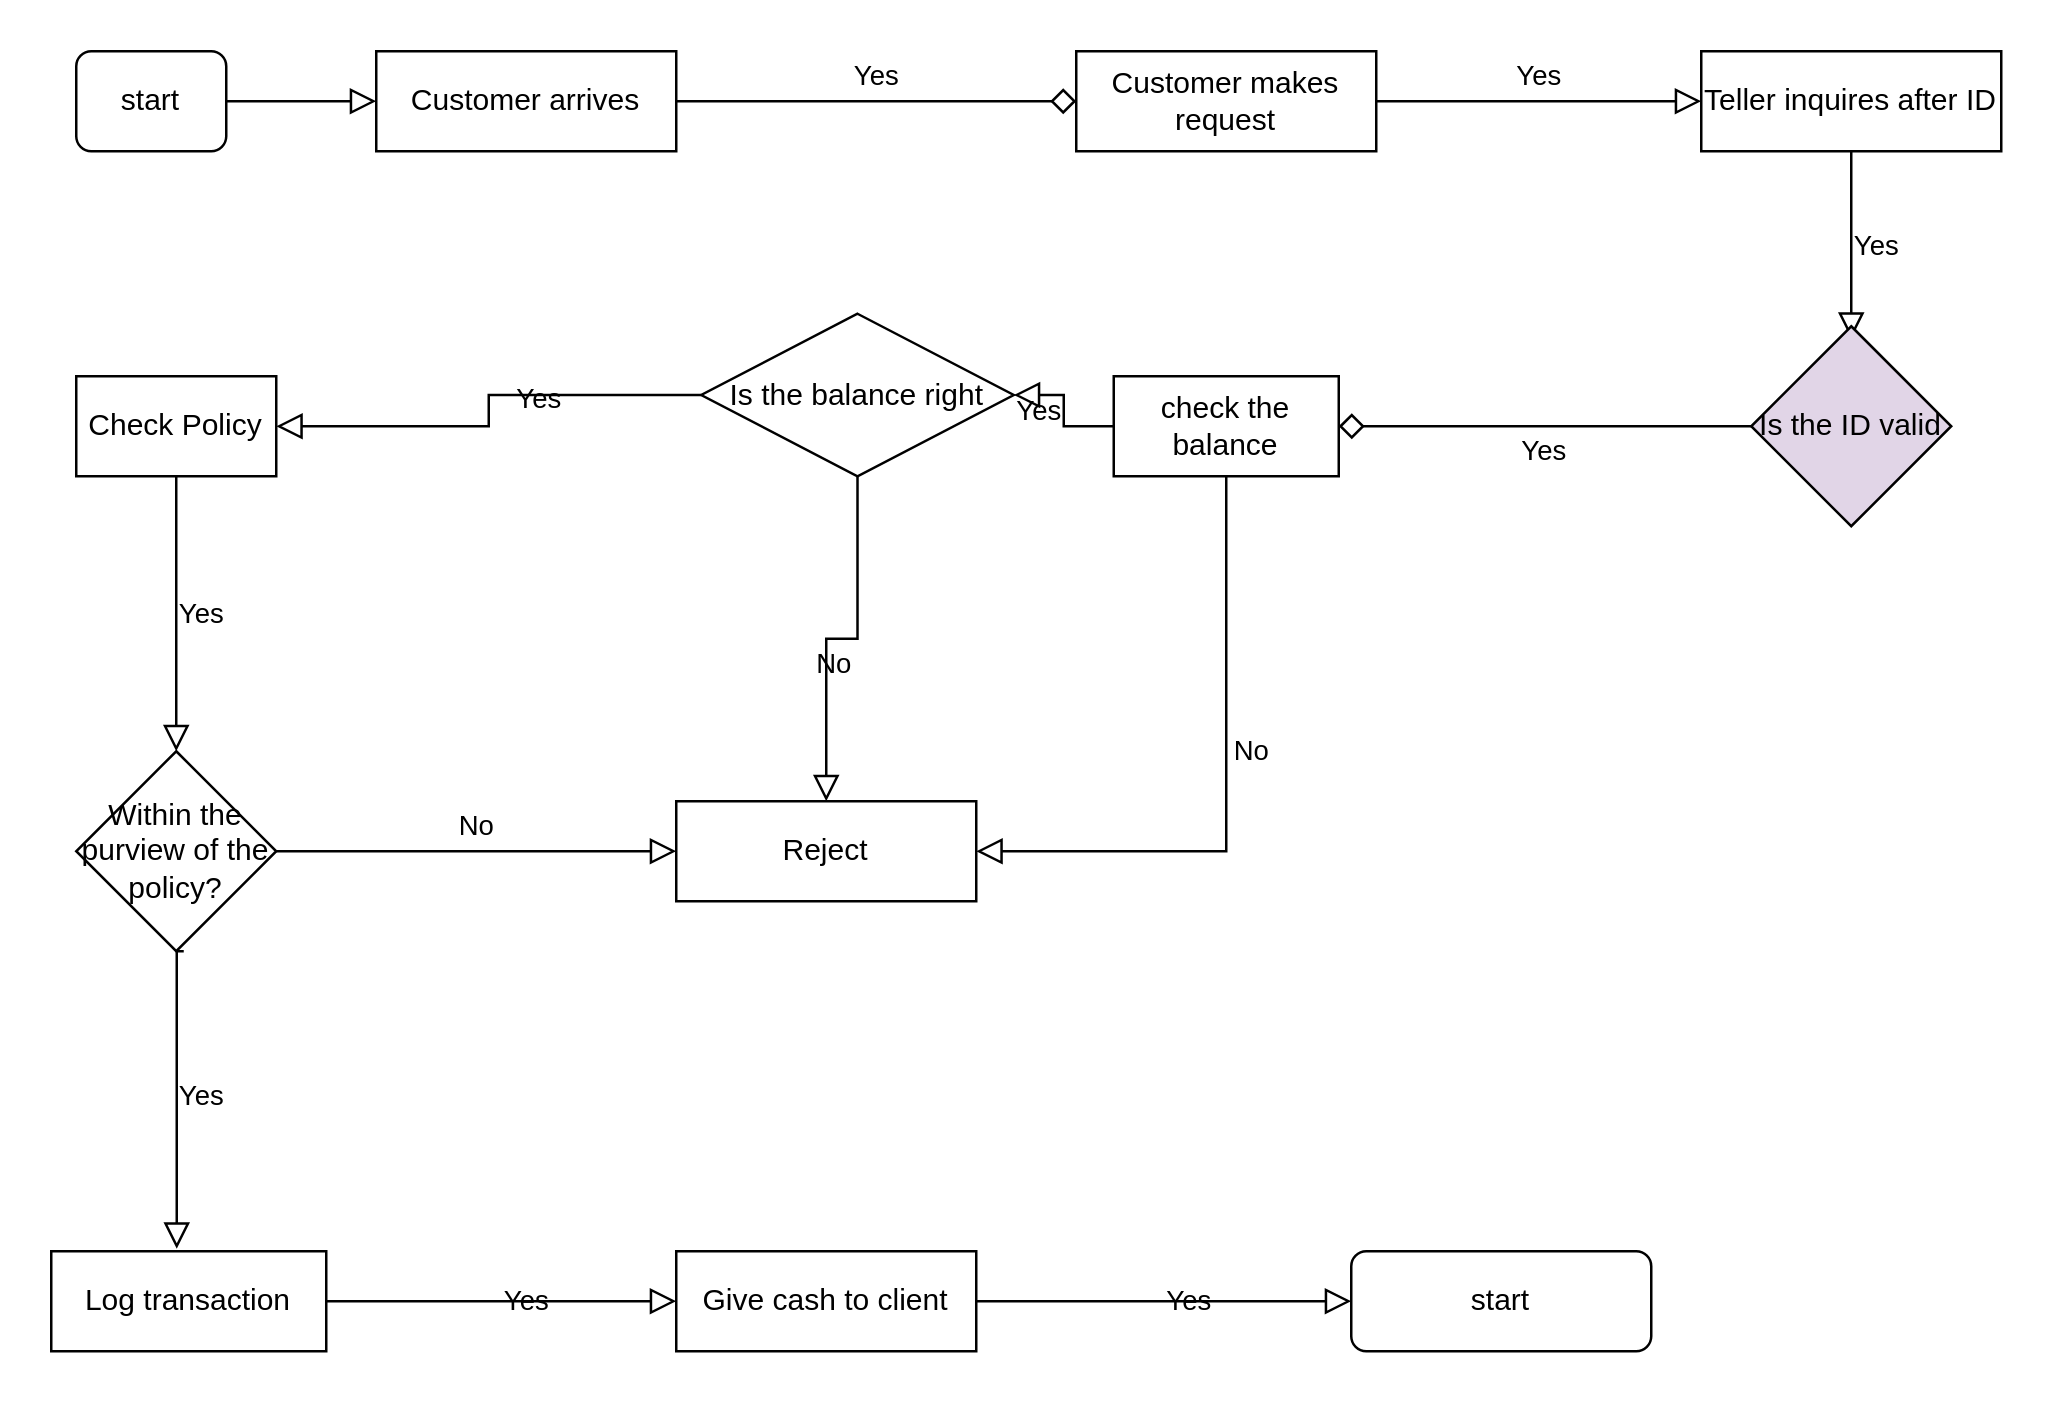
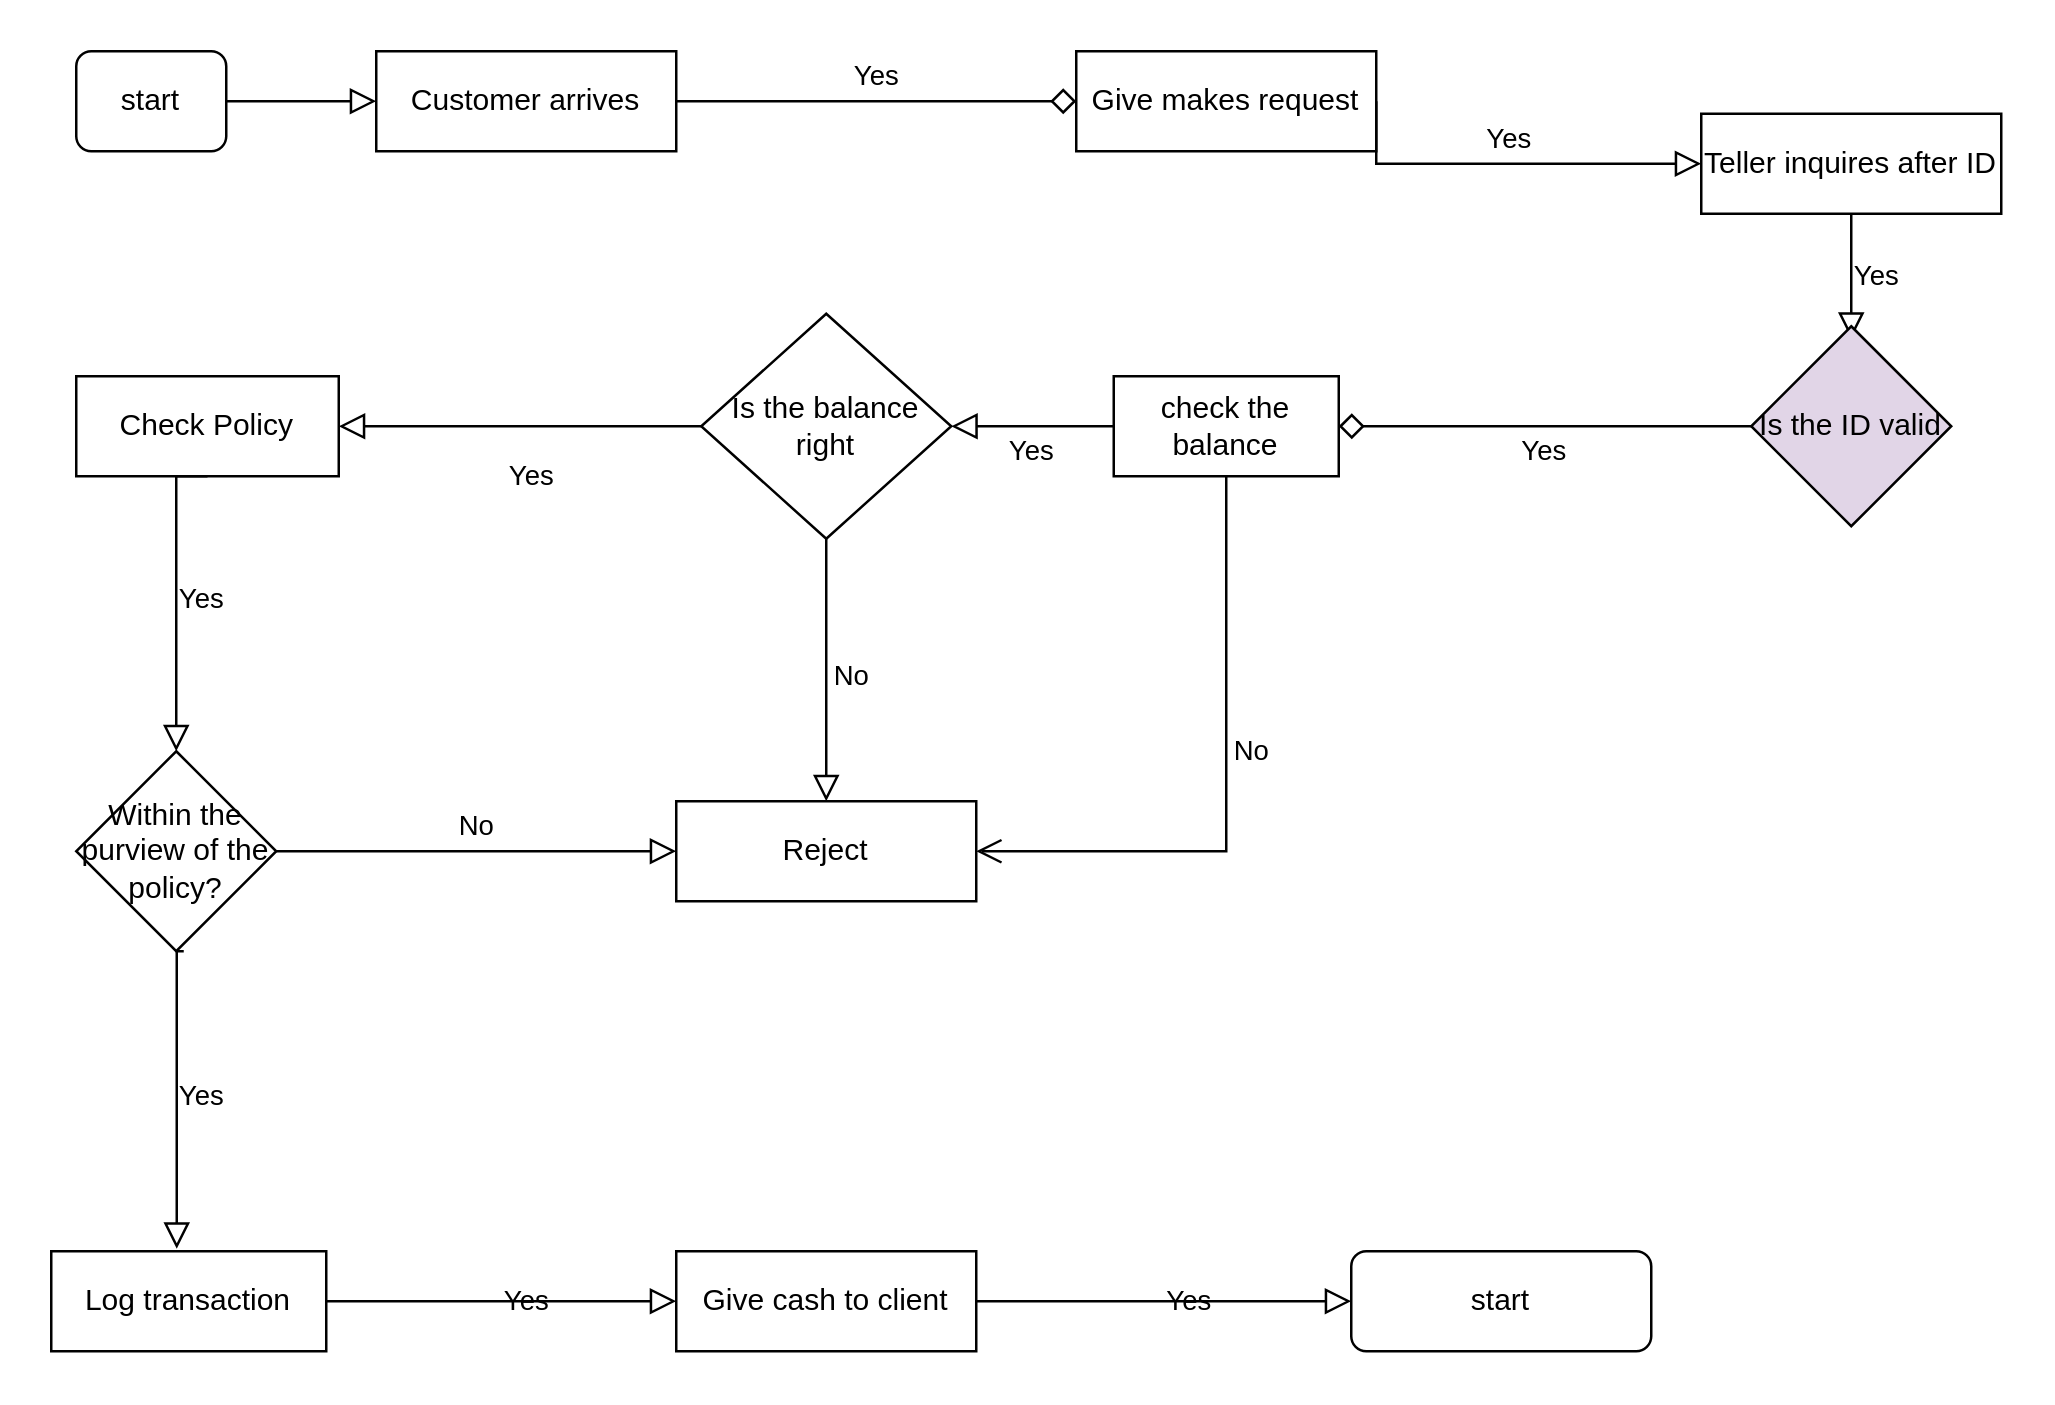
- <mxCell id="7" value="Customer makes request" style="rounded=0;whiteSpace=wrap;html=1;" vertex="1" parent="1"><mxGeometry x="430" y="20" width="120" height="40" as="geometry" /></mxCell>
+ <mxCell id="7" value="Give makes request" style="rounded=0;whiteSpace=wrap;html=1;" vertex="1" parent="1"><mxGeometry x="430" y="20" width="120" height="40" as="geometry" /></mxCell>
- <mxCell id="6" value="Teller inquires after ID" style="rounded=0;whiteSpace=wrap;html=1;" vertex="1" parent="1"><mxGeometry x="680" y="20" width="120" height="40" as="geometry" /></mxCell>
+ <mxCell id="6" value="Teller inquires after ID" style="rounded=0;whiteSpace=wrap;html=1;" vertex="1" parent="1"><mxGeometry x="680" y="45" width="120" height="40" as="geometry" /></mxCell>
- <mxCell id="13" value="Is the balance right" style="rhombus;whiteSpace=wrap;html=1;" vertex="1" parent="1"><mxGeometry x="280" y="125" width="125" height="65" as="geometry" /></mxCell>
+ <mxCell id="13" value="Is the balance right" style="rhombus;whiteSpace=wrap;html=1;" vertex="1" parent="1"><mxGeometry x="280" y="125" width="100" height="90" as="geometry" /></mxCell>
- <mxCell id="15" value="Check Policy" style="rounded=0;whiteSpace=wrap;html=1;" vertex="1" parent="1"><mxGeometry x="30" y="150" width="80" height="40" as="geometry" /></mxCell>
+ <mxCell id="15" value="Check Policy" style="rounded=0;whiteSpace=wrap;html=1;" vertex="1" parent="1"><mxGeometry x="30" y="150" width="105" height="40" as="geometry" /></mxCell>
- <mxCell id="28" value="No" style="edgeStyle=orthogonalEdgeStyle;rounded=0;html=1;jettySize=auto;orthogonalLoop=1;fontSize=11;endArrow=block;endFill=0;endSize=8;strokeWidth=1;shadow=0;labelBackgroundColor=none;exitX=0.5;exitY=1;exitDx=0;exitDy=0;entryX=1;entryY=0.5;entryDx=0;entryDy=0;" edge="1" parent="1" source="12" target="19"><mxGeometry x="-0.12" y="10" relative="1" as="geometry"><mxPoint as="offset" /><mxPoint x="340" y="225" as="sourcePoint" /><mxPoint x="490" y="340" as="targetPoint" /><Array as="points" /></mxGeometry></mxCell>
+ <mxCell id="28" value="No" style="edgeStyle=orthogonalEdgeStyle;rounded=0;html=1;jettySize=auto;orthogonalLoop=1;fontSize=11;endArrow=open;endFill=0;endSize=8;strokeWidth=1;shadow=0;labelBackgroundColor=none;exitX=0.5;exitY=1;exitDx=0;exitDy=0;entryX=1;entryY=0.5;entryDx=0;entryDy=0;" edge="1" parent="1" source="12" target="19"><mxGeometry x="-0.12" y="10" relative="1" as="geometry"><mxPoint as="offset" /><mxPoint x="340" y="225" as="sourcePoint" /><mxPoint x="490" y="340" as="targetPoint" /><Array as="points" /></mxGeometry></mxCell>
